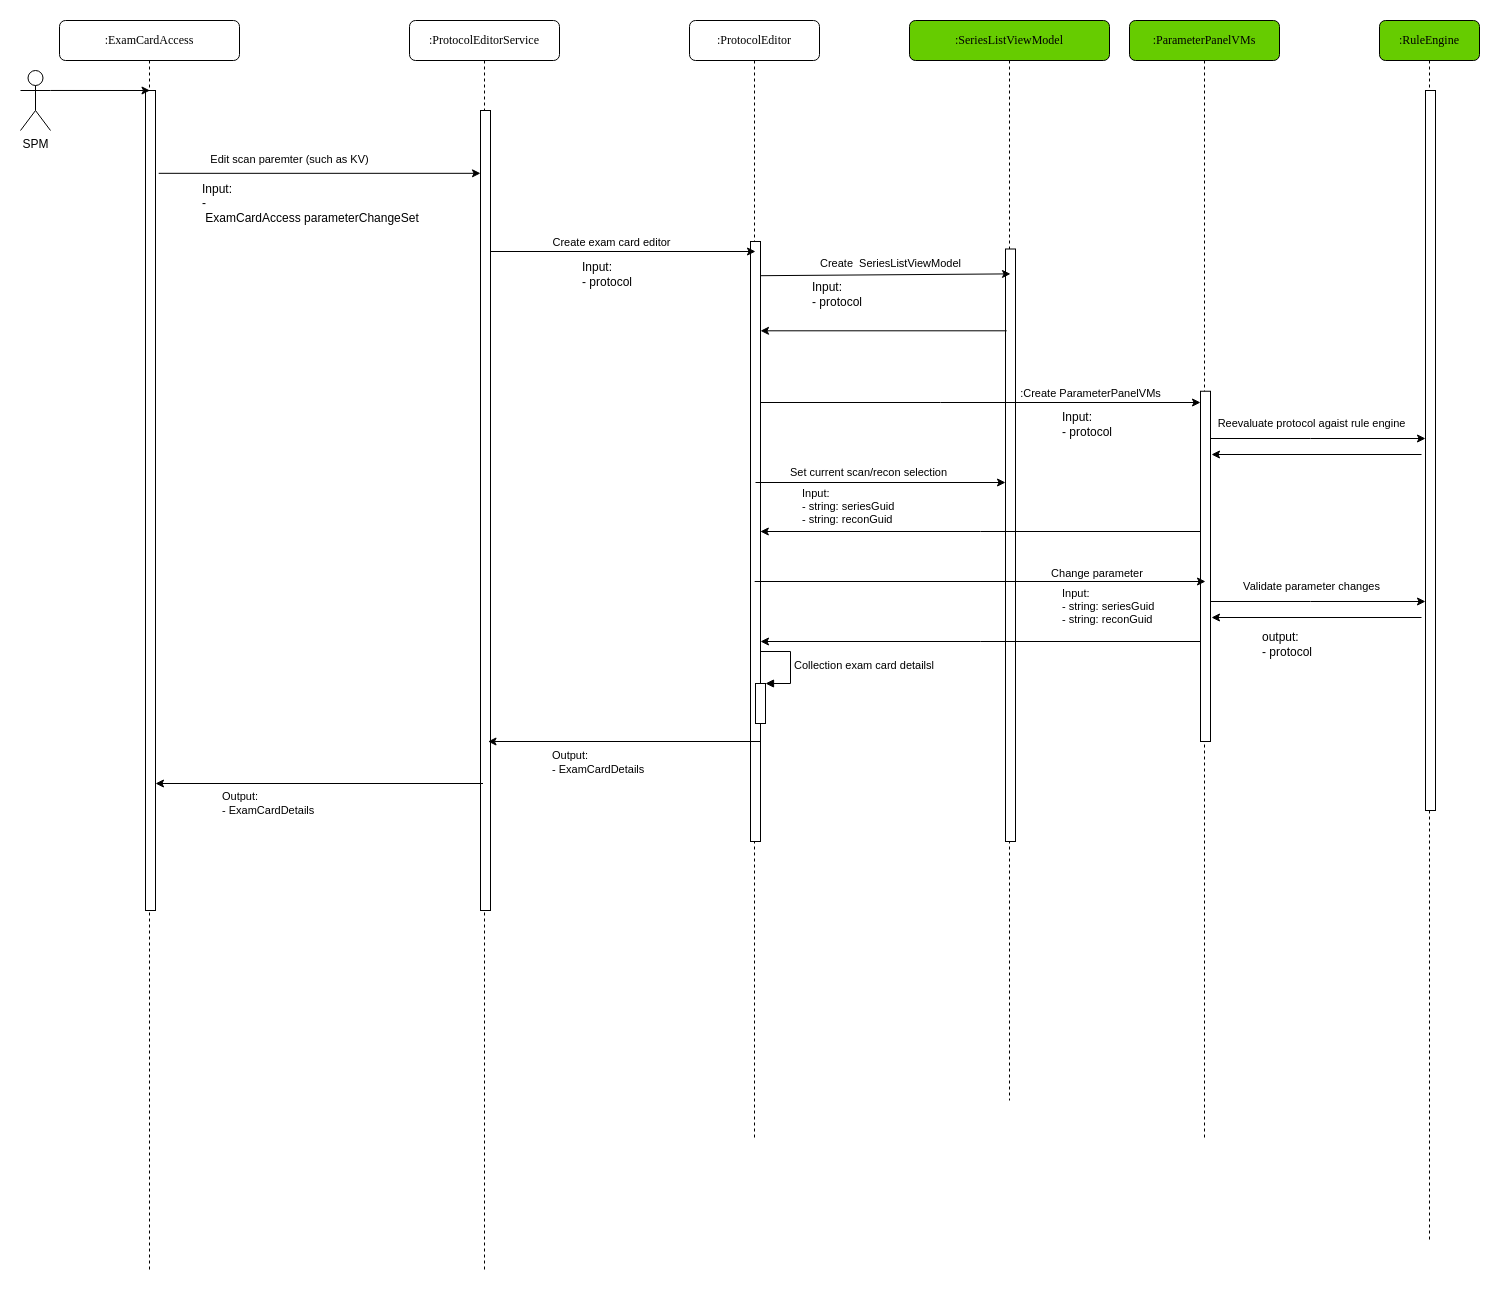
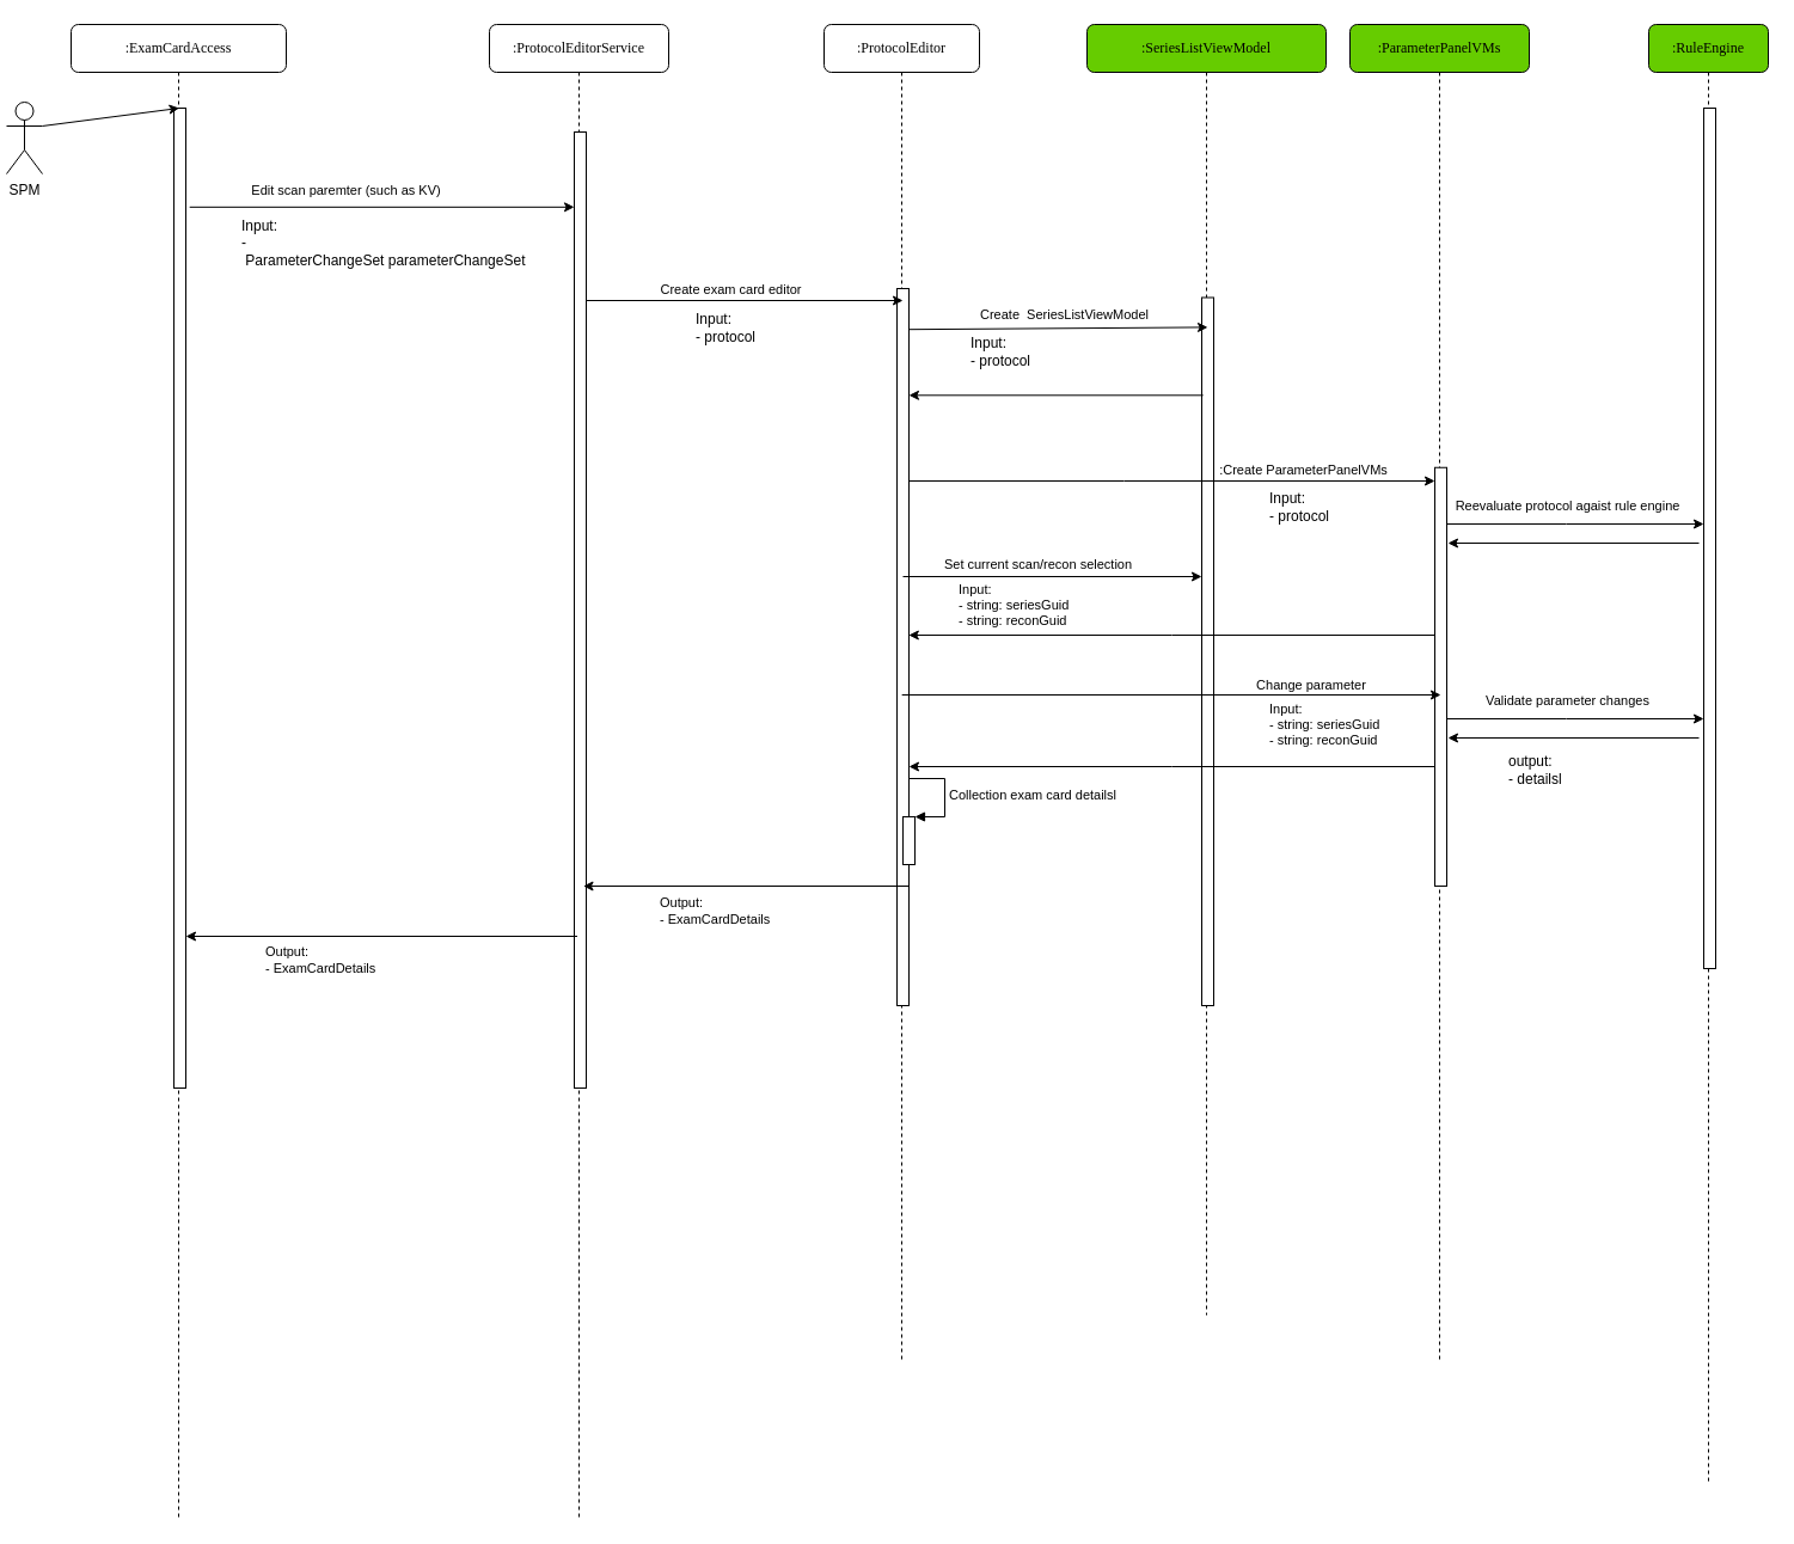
- <mxCell id="21" value="SPM" style="shape=umlActor;verticalLabelPosition=bottom;verticalAlign=top;html=1;outlineConnect=0;" parent="1" vertex="1"><mxGeometry x="20" y="70" width="30" height="60" as="geometry" /></mxCell>
+ <mxCell id="21" value="SPM" style="shape=umlActor;verticalLabelPosition=bottom;verticalAlign=top;html=1;outlineConnect=0;" parent="1" vertex="1"><mxGeometry x="5" y="85" width="30" height="60" as="geometry" /></mxCell>
- <mxCell id="24" value="Input:&lt;br style=&quot;border-color: var(--border-color);&quot;&gt;-&amp;nbsp;ExamCardAccess&amp;nbsp;parameterChangeSet" style="text;html=1;strokeColor=none;fillColor=none;align=left;verticalAlign=middle;whiteSpace=wrap;rounded=0;" parent="1" vertex="1"><mxGeometry x="200" y="180" width="220" height="45" as="geometry" /></mxCell>
+ <mxCell id="24" value="Input:&lt;br style=&quot;border-color: var(--border-color);&quot;&gt;-&amp;nbsp;ParameterChangeSet&amp;nbsp;parameterChangeSet" style="text;html=1;strokeColor=none;fillColor=none;align=left;verticalAlign=middle;whiteSpace=wrap;rounded=0;" parent="1" vertex="1"><mxGeometry x="200" y="180" width="220" height="45" as="geometry" /></mxCell>
- <mxCell id="49" value="output:&lt;br&gt;- protocol" style="text;html=1;strokeColor=none;fillColor=none;align=left;verticalAlign=middle;whiteSpace=wrap;rounded=0;" vertex="1" parent="1"><mxGeometry x="1260" y="621" width="100" height="45" as="geometry" /></mxCell>
+ <mxCell id="49" value="output:&lt;br&gt;- detailsl" style="text;html=1;strokeColor=none;fillColor=none;align=left;verticalAlign=middle;whiteSpace=wrap;rounded=0;" vertex="1" parent="1"><mxGeometry x="1260" y="621" width="100" height="45" as="geometry" /></mxCell>
